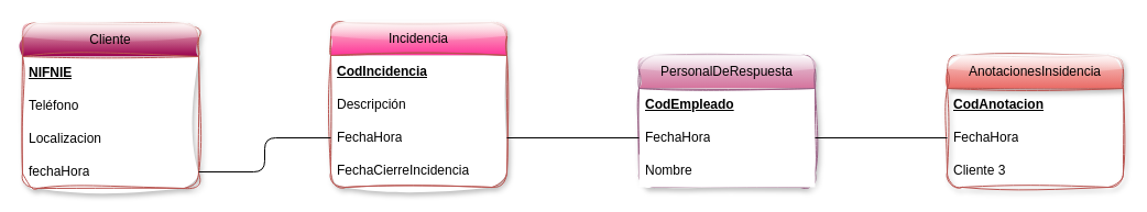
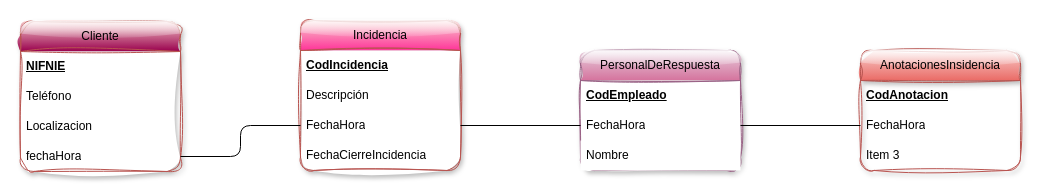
- <mxCell id="19" value="Cliente 3" style="text;strokeColor=none;fillColor=none;align=left;verticalAlign=middle;spacingLeft=4;spacingRight=4;overflow=hidden;points=[[0,0.5],[1,0.5]];portConstraint=eastwest;rotatable=0;whiteSpace=wrap;html=1;" vertex="1" parent="16"><mxGeometry y="90" width="160" height="30" as="geometry" /></mxCell>
+ <mxCell id="19" value="Item 3" style="text;strokeColor=none;fillColor=none;align=left;verticalAlign=middle;spacingLeft=4;spacingRight=4;overflow=hidden;points=[[0,0.5],[1,0.5]];portConstraint=eastwest;rotatable=0;whiteSpace=wrap;html=1;" vertex="1" parent="16"><mxGeometry y="90" width="160" height="30" as="geometry" /></mxCell>
